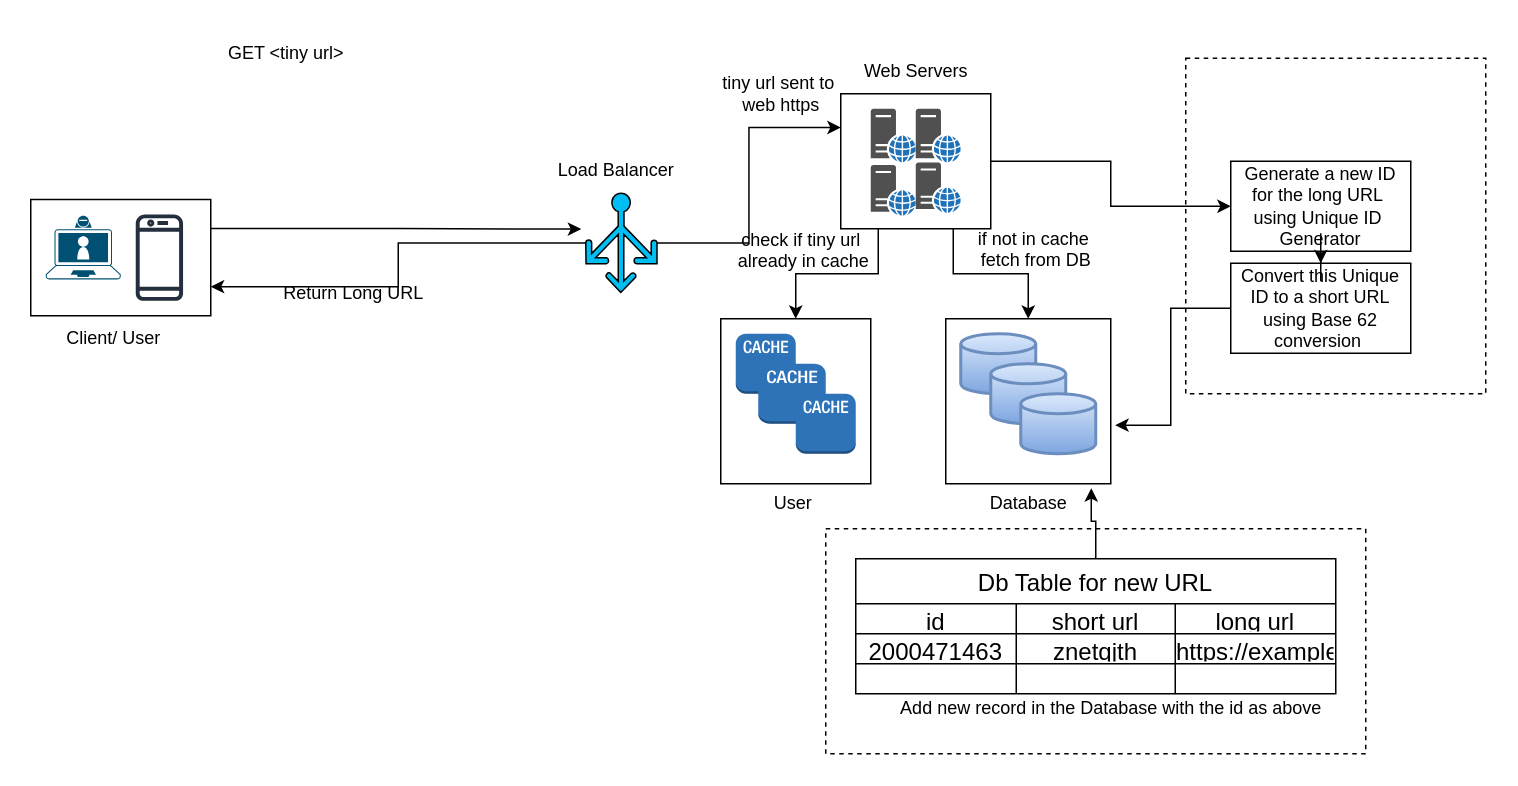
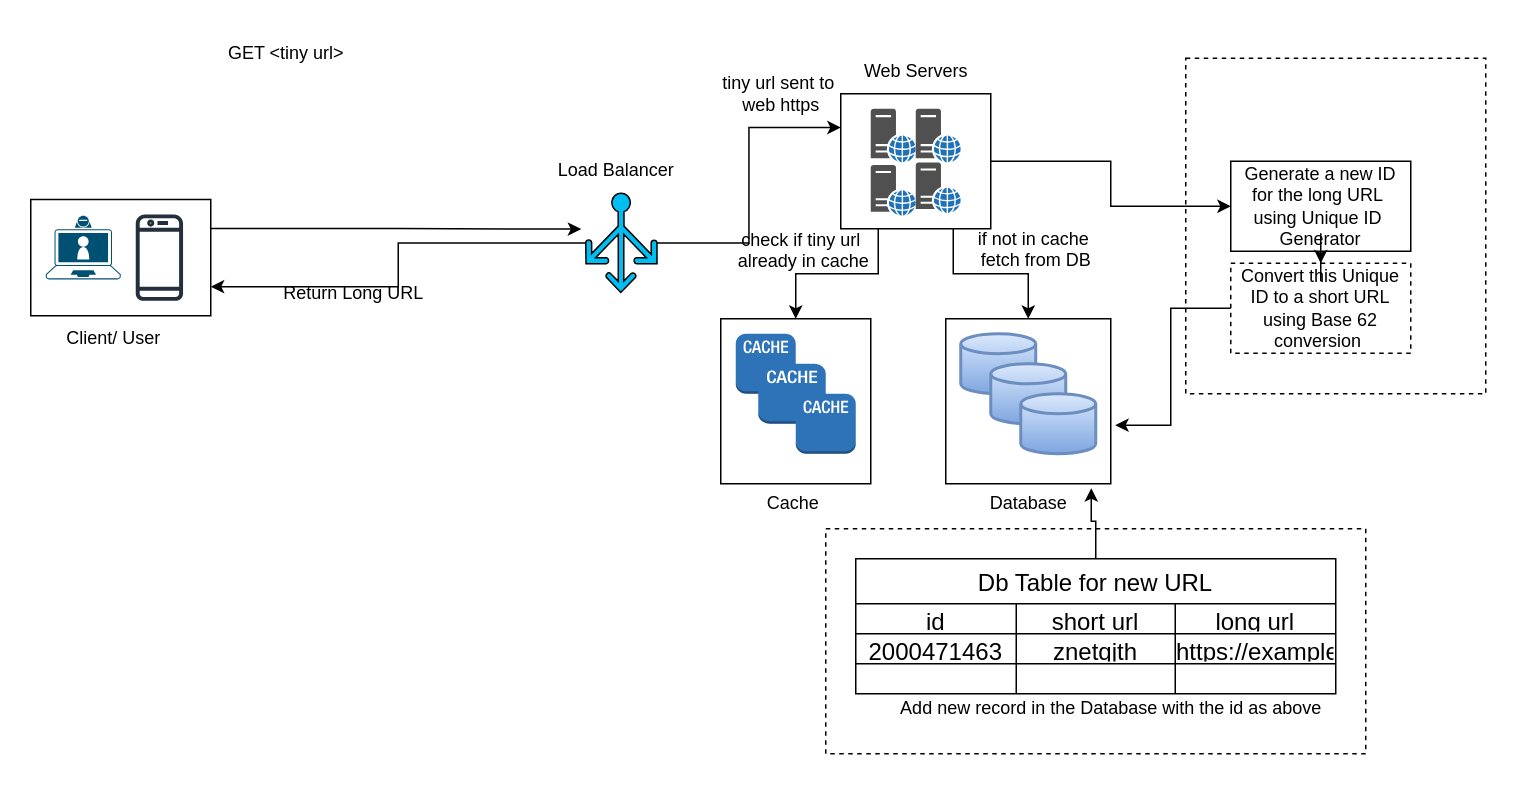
- <mxCell id="37" value="Convert this Unique ID to a short URL using Base 62 conversion&amp;nbsp;" style="whiteSpace=wrap;html=1;fillColor=none;" vertex="1" parent="1"><mxGeometry x="820" y="175" width="120" height="60" as="geometry" /></mxCell>
+ <mxCell id="37" value="Convert this Unique ID to a short URL using Base 62 conversion&amp;nbsp;" style="whiteSpace=wrap;html=1;fillColor=none;dashed=1;" vertex="1" parent="1"><mxGeometry x="820" y="175" width="120" height="60" as="geometry" /></mxCell>
- <mxCell id="28" value="User" style="text;html=1;align=center;verticalAlign=middle;resizable=0;points=[];autosize=1;strokeColor=none;fillColor=none;" vertex="1" parent="1"><mxGeometry x="497.5" y="320" width="60" height="30" as="geometry" /></mxCell>
+ <mxCell id="28" value="Cache" style="text;html=1;align=center;verticalAlign=middle;resizable=0;points=[];autosize=1;strokeColor=none;fillColor=none;" vertex="1" parent="1"><mxGeometry x="497.5" y="320" width="60" height="30" as="geometry" /></mxCell>
